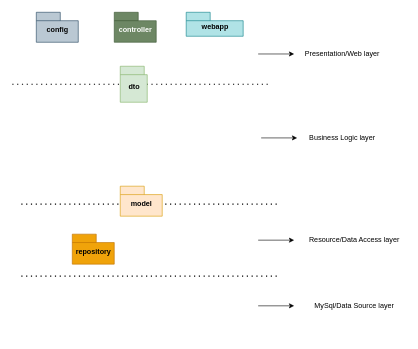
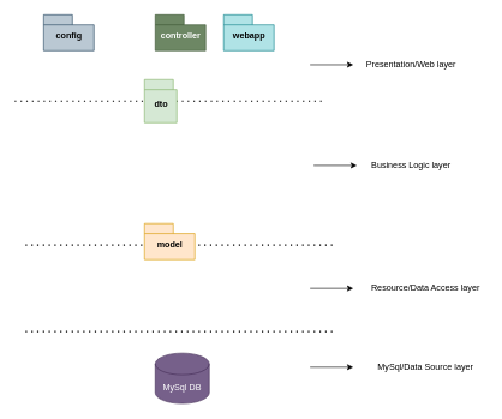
- <mxCell id="3" value="webapp" style="shape=folder;fontStyle=1;spacingTop=10;tabWidth=40;tabHeight=14;tabPosition=left;html=1;fillColor=#b0e3e6;strokeColor=#0e8088;" vertex="1" parent="1"><mxGeometry x="310" y="20" width="95" height="40" as="geometry" /></mxCell>
+ <mxCell id="3" value="webapp" style="shape=folder;fontStyle=1;spacingTop=10;tabWidth=40;tabHeight=14;tabPosition=left;html=1;fillColor=#b0e3e6;strokeColor=#0e8088;" vertex="1" parent="1"><mxGeometry x="310" y="20" width="70" height="50" as="geometry" /></mxCell>
- <mxCell id="2" value="controller" style="shape=folder;fontStyle=1;spacingTop=10;tabWidth=40;tabHeight=14;tabPosition=left;html=1;fillColor=#6d8764;fontColor=#ffffff;strokeColor=#3A5431;" vertex="1" parent="1"><mxGeometry x="190" y="20" width="70" height="50" as="geometry" /></mxCell>
+ <mxCell id="2" value="controller" style="shape=folder;fontStyle=1;spacingTop=10;tabWidth=40;tabHeight=14;tabPosition=left;html=1;fillColor=#6d8764;fontColor=#ffffff;strokeColor=#3A5431;" vertex="1" parent="1"><mxGeometry x="215" y="20" width="70" height="50" as="geometry" /></mxCell>
- <mxCell id="4" value="repository" style="shape=folder;fontStyle=1;spacingTop=10;tabWidth=40;tabHeight=14;tabPosition=left;html=1;fillColor=#f0a30a;fontColor=#000000;strokeColor=#BD7000;" vertex="1" parent="1"><mxGeometry x="120" y="390" width="70" height="50" as="geometry" /></mxCell>
+ <mxCell id="6" value="MySql DB" style="shape=cylinder3;whiteSpace=wrap;html=1;boundedLbl=1;backgroundOutline=1;size=15;fillColor=#76608a;fontColor=#ffffff;strokeColor=#432D57;" vertex="1" parent="1"><mxGeometry x="215" y="490" width="75" height="70" as="geometry" /></mxCell>
